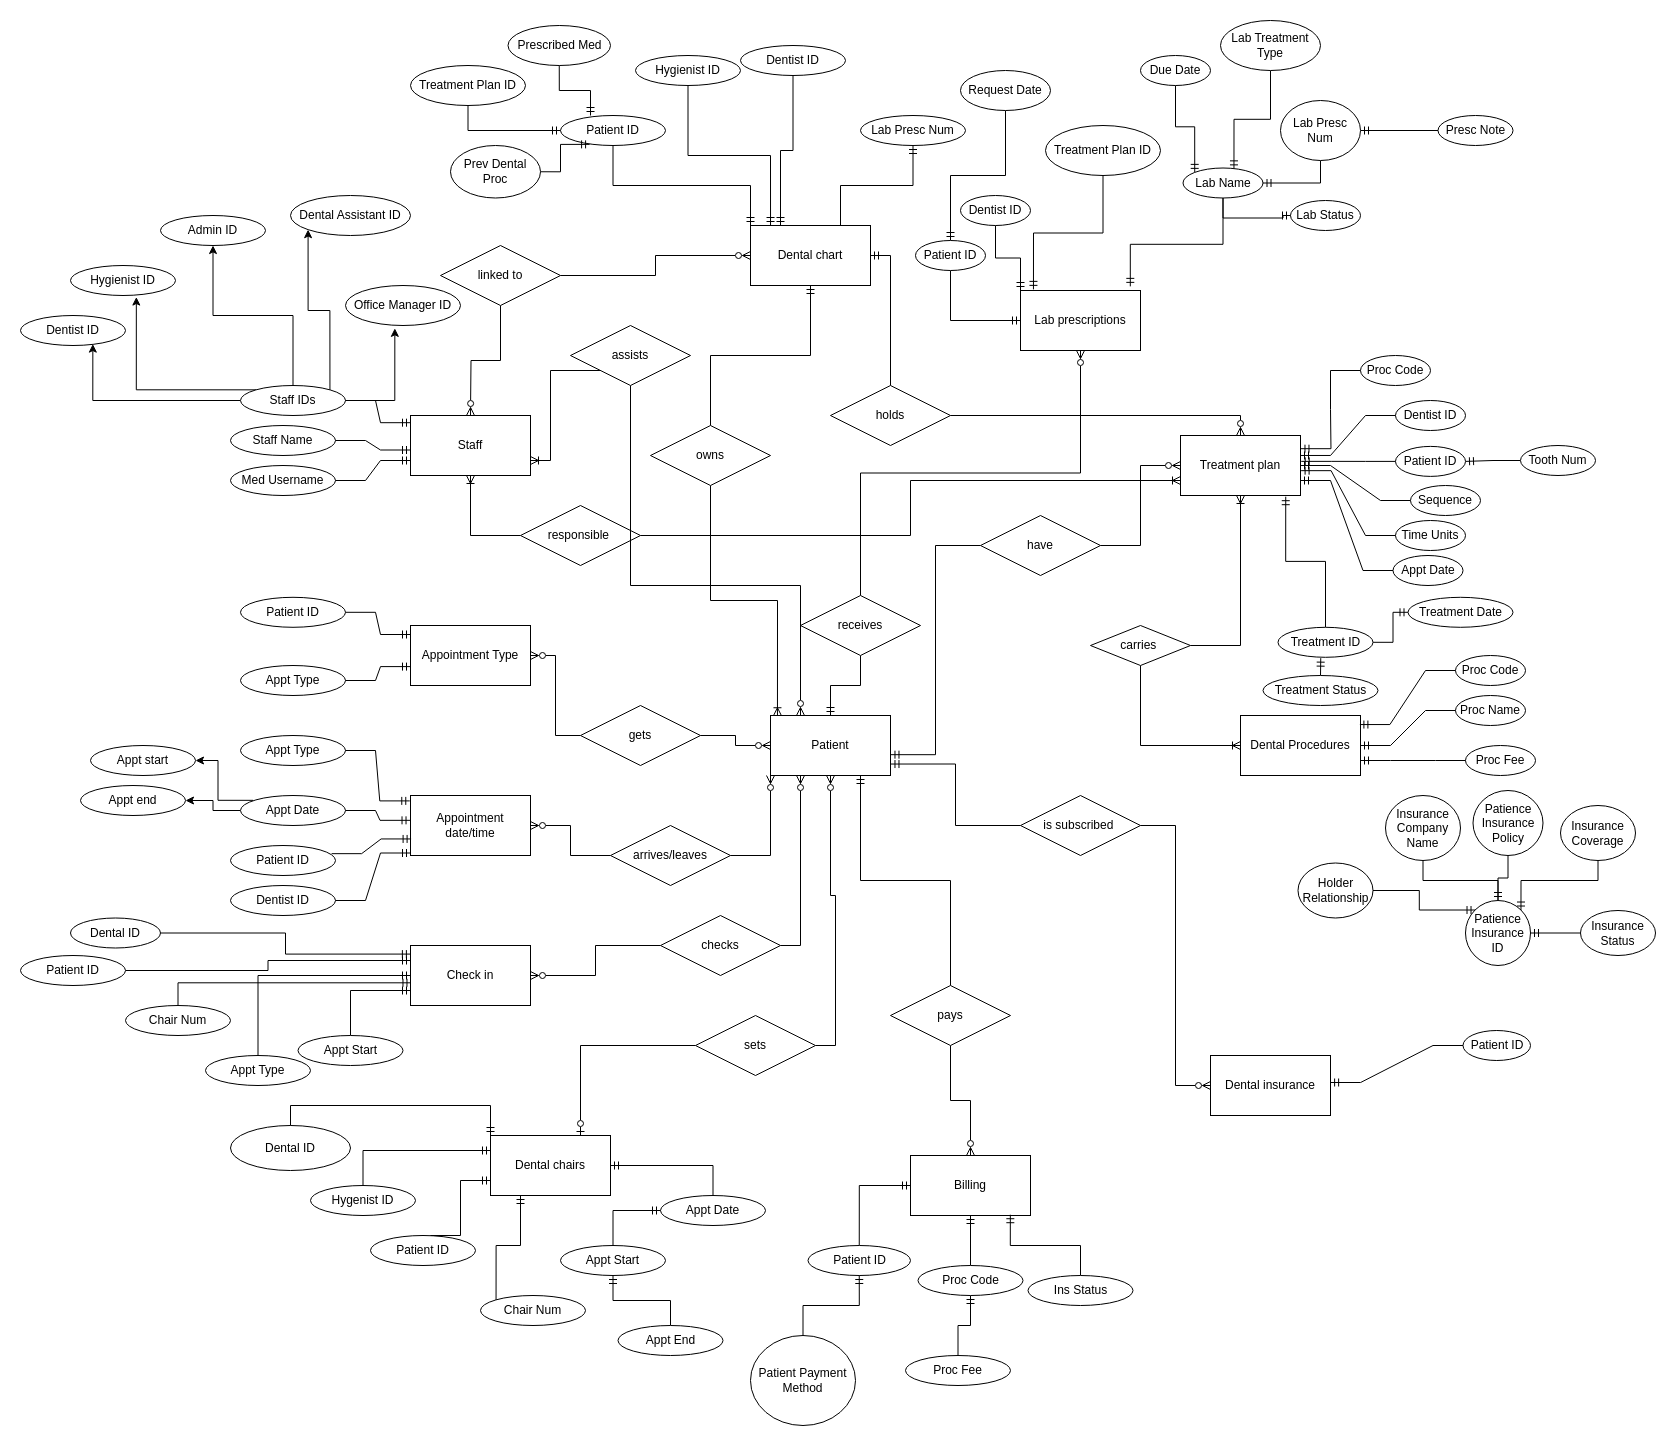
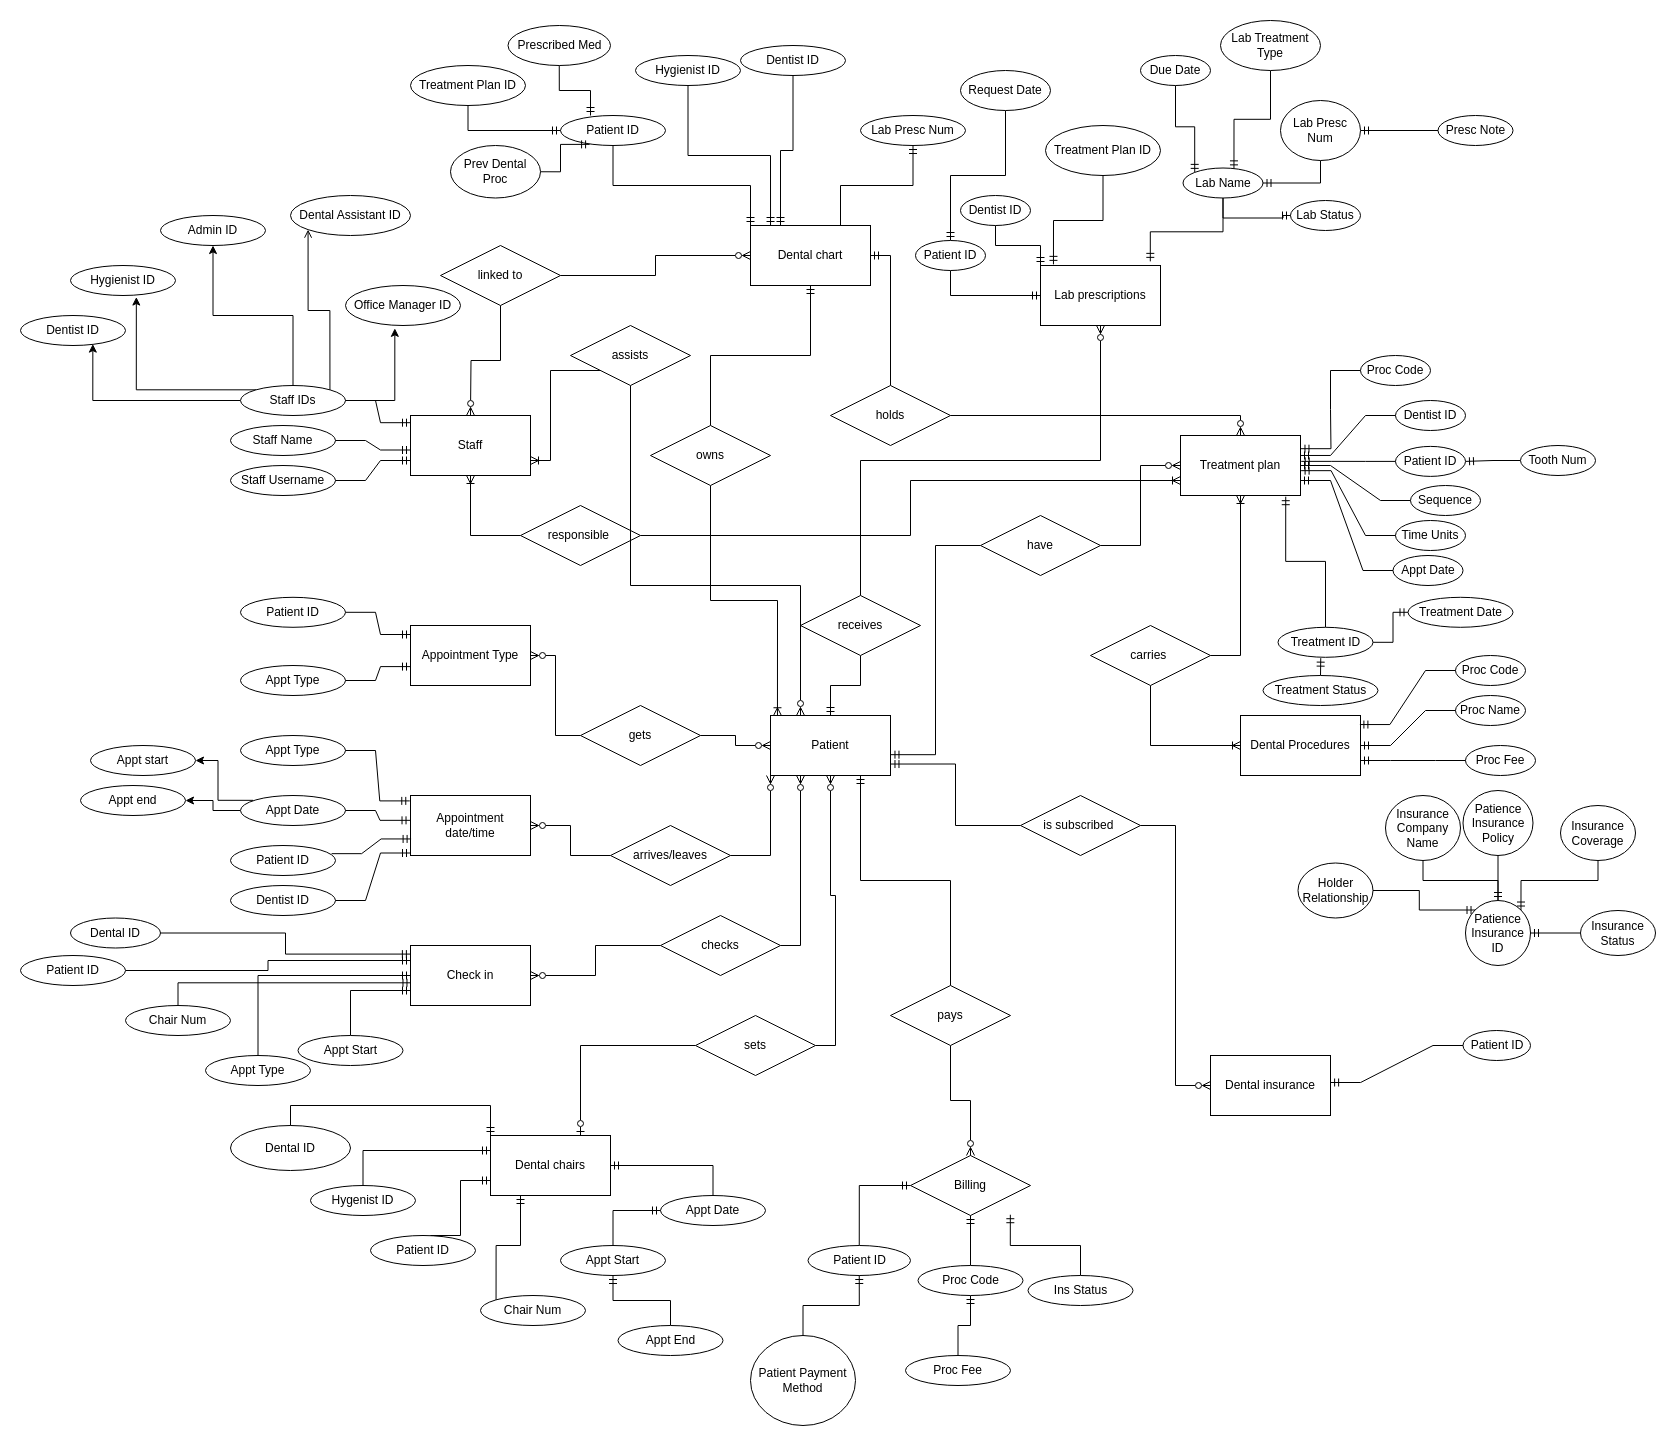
- <mxCell id="116" style="edgeStyle=orthogonalEdgeStyle;rounded=0;orthogonalLoop=1;jettySize=auto;html=1;exitX=1;exitY=0;exitDx=0;exitDy=0;entryX=0;entryY=1;entryDx=0;entryDy=0;" edge="1" parent="1" source="118" target="123"><mxGeometry relative="1" as="geometry" /></mxCell>
+ <mxCell id="116" style="edgeStyle=orthogonalEdgeStyle;rounded=0;orthogonalLoop=1;jettySize=auto;html=1;exitX=1;exitY=0;exitDx=0;exitDy=0;entryX=0;entryY=1;entryDx=0;entryDy=0;endArrow=open;" edge="1" parent="1" source="118" target="123"><mxGeometry relative="1" as="geometry" /></mxCell>
- <mxCell id="9" value="Lab prescriptions" style="rounded=0;whiteSpace=wrap;html=1;" vertex="1" parent="1"><mxGeometry x="1020" y="290" width="120" height="60" as="geometry" /></mxCell>
+ <mxCell id="9" value="Lab prescriptions" style="rounded=0;whiteSpace=wrap;html=1;" vertex="1" parent="1"><mxGeometry x="1040" y="265" width="120" height="60" as="geometry" /></mxCell>
- <mxCell id="127" value="Med Username" style="ellipse;whiteSpace=wrap;html=1;" vertex="1" parent="1"><mxGeometry x="230" y="465" width="105" height="30" as="geometry" /></mxCell>
+ <mxCell id="127" value="Staff Username" style="ellipse;whiteSpace=wrap;html=1;" vertex="1" parent="1"><mxGeometry x="230" y="465" width="105" height="30" as="geometry" /></mxCell>
- <mxCell id="21" value="carries&amp;nbsp;" style="shape=rhombus;perimeter=rhombusPerimeter;whiteSpace=wrap;html=1;align=center;" vertex="1" parent="1"><mxGeometry x="1090" y="625" width="100" height="40" as="geometry" /></mxCell>
+ <mxCell id="21" value="carries&amp;nbsp;" style="shape=rhombus;perimeter=rhombusPerimeter;whiteSpace=wrap;html=1;align=center;" vertex="1" parent="1"><mxGeometry x="1090" y="625" width="120" height="60" as="geometry" /></mxCell>
- <mxCell id="88" value="Patience Insurance Policy&lt;br&gt;" style="ellipse;whiteSpace=wrap;html=1;" vertex="1" parent="1"><mxGeometry x="1472.5" y="790" width="70" height="65" as="geometry" /></mxCell>
+ <mxCell id="88" value="Patience Insurance Policy&lt;br&gt;" style="ellipse;whiteSpace=wrap;html=1;" vertex="1" parent="1"><mxGeometry x="1462.5" y="790" width="70" height="65" as="geometry" /></mxCell>
- <mxCell id="7" value="Billing" style="rounded=0;whiteSpace=wrap;html=1;" vertex="1" parent="1"><mxGeometry x="910" y="1155" width="120" height="60" as="geometry" /></mxCell>
+ <mxCell id="7" value="Billing" style="rhombus;whiteSpace=wrap;html=1;" vertex="1" parent="1"><mxGeometry x="910" y="1155" width="120" height="60" as="geometry" /></mxCell>
